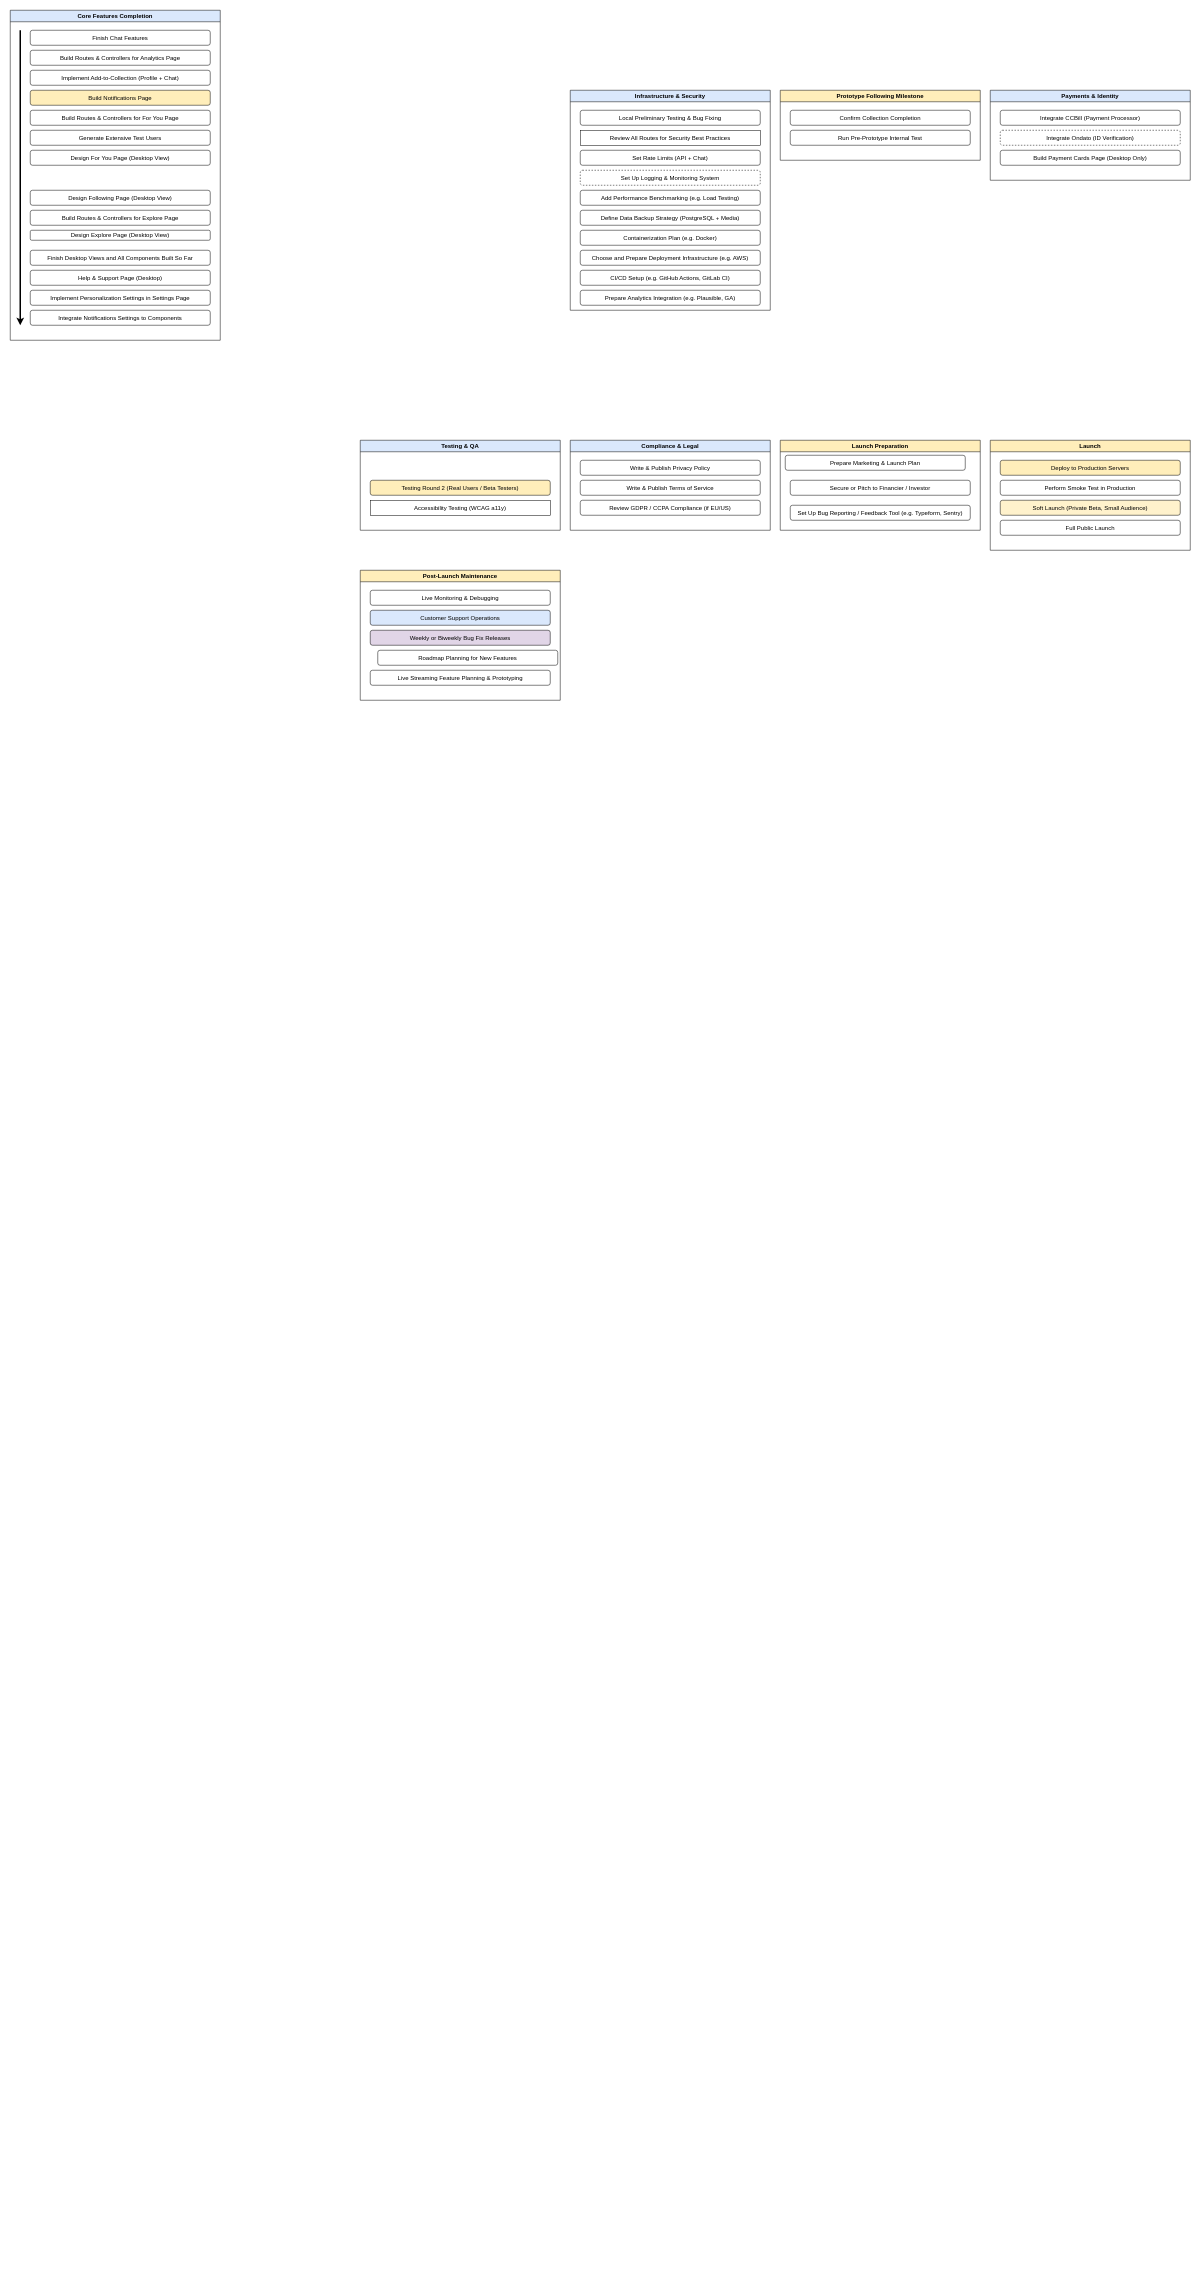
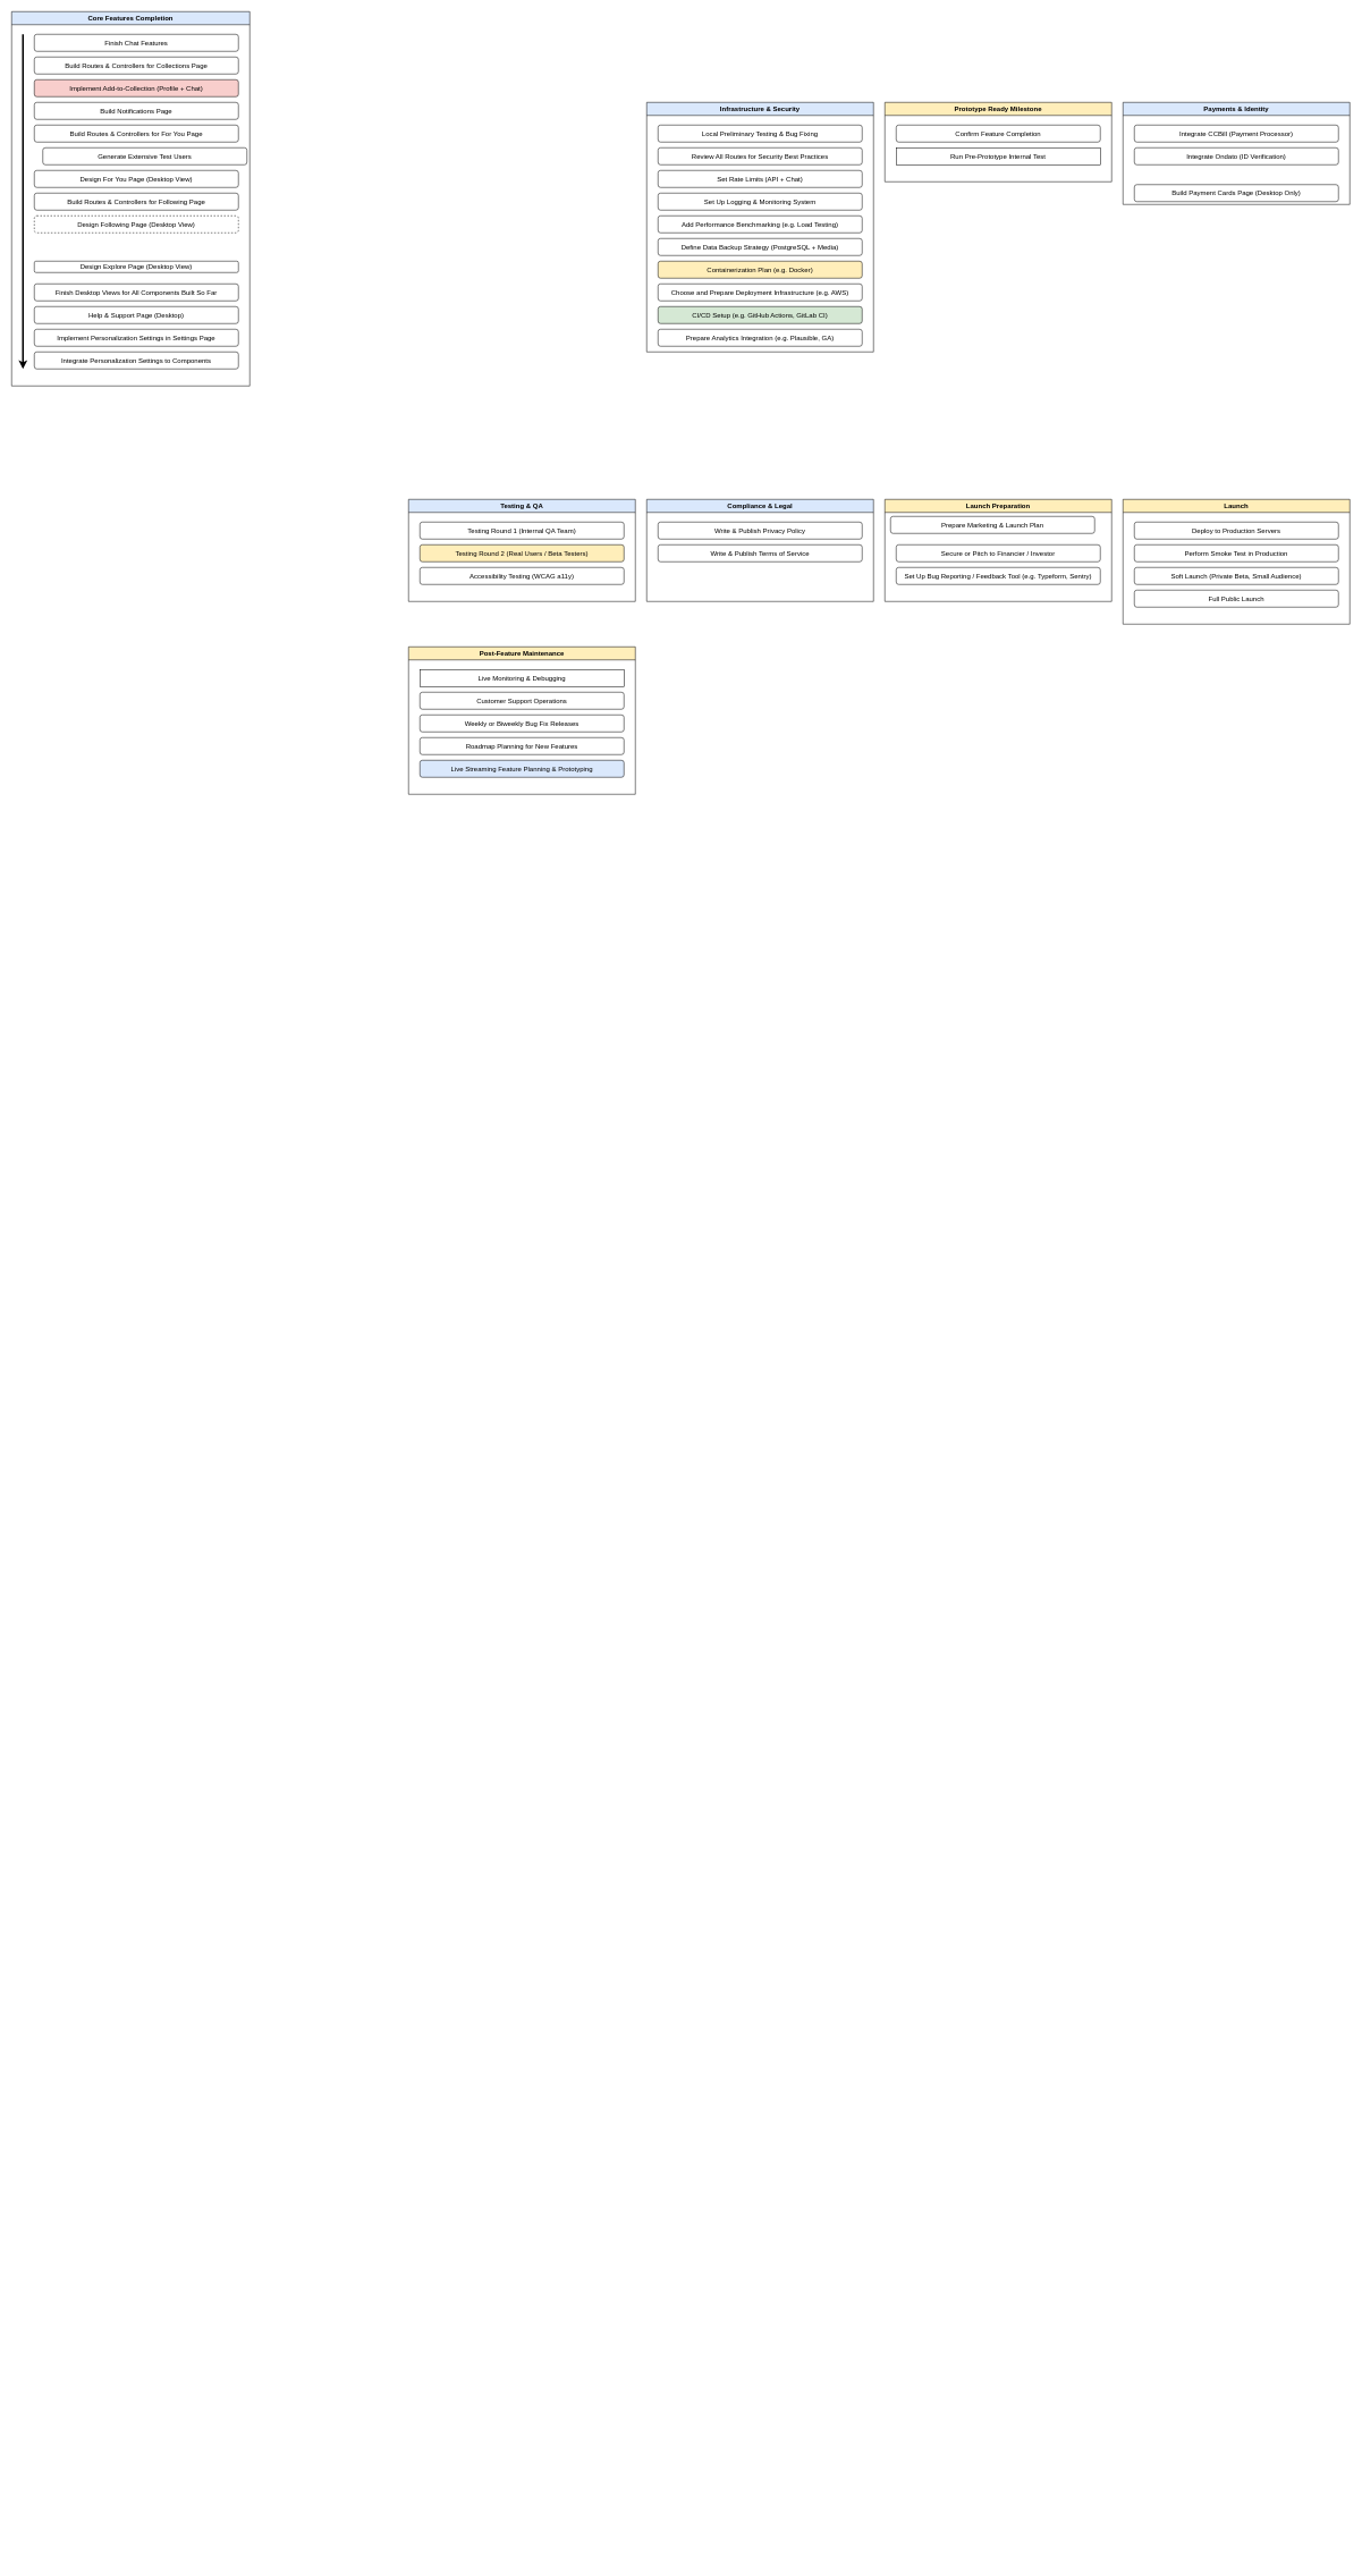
- <mxCell id="6" value="Build Routes &amp; Controllers for Analytics Page" style="rounded=1;whiteSpace=wrap;html=1;" vertex="1" parent="4"><mxGeometry x="40" y="80" width="360" height="30" as="geometry" /></mxCell>
+ <mxCell id="6" value="Build Routes &amp; Controllers for Collections Page" style="rounded=1;whiteSpace=wrap;html=1;" vertex="1" parent="4"><mxGeometry x="40" y="80" width="360" height="30" as="geometry" /></mxCell>
- <mxCell id="7" value="Implement Add-to-Collection (Profile + Chat)" style="rounded=1;whiteSpace=wrap;html=1;" vertex="1" parent="4"><mxGeometry x="40" y="120" width="360" height="30" as="geometry" /></mxCell>
+ <mxCell id="7" value="Implement Add-to-Collection (Profile + Chat)" style="rounded=1;whiteSpace=wrap;html=1;fillColor=#f8cecc;" vertex="1" parent="4"><mxGeometry x="40" y="120" width="360" height="30" as="geometry" /></mxCell>
- <mxCell id="32" value="Prototype Following Milestone" style="swimlane;fillColor=#ffeeba;" vertex="1" parent="1"><mxGeometry x="1560" y="180" width="400" height="140" as="geometry" /></mxCell>
+ <mxCell id="32" value="Prototype Ready Milestone" style="swimlane;fillColor=#ffeeba;" vertex="1" parent="1"><mxGeometry x="1560" y="180" width="400" height="140" as="geometry" /></mxCell>
- <mxCell id="8" value="Build Notifications Page" style="rounded=1;whiteSpace=wrap;html=1;fillColor=#ffeeba;" vertex="1" parent="4"><mxGeometry x="40" y="160" width="360" height="30" as="geometry" /></mxCell>
+ <mxCell id="8" value="Build Notifications Page" style="rounded=1;whiteSpace=wrap;html=1;" vertex="1" parent="4"><mxGeometry x="40" y="160" width="360" height="30" as="geometry" /></mxCell>
- <mxCell id="33" value="Confirm Collection Completion" style="rounded=1;whiteSpace=wrap;html=1;" vertex="1" parent="32"><mxGeometry x="20" y="40" width="360" height="30" as="geometry" /></mxCell>
+ <mxCell id="33" value="Confirm Feature Completion" style="rounded=1;whiteSpace=wrap;html=1;" vertex="1" parent="32"><mxGeometry x="20" y="40" width="360" height="30" as="geometry" /></mxCell>
- <mxCell id="10" value="Generate Extensive Test Users" style="rounded=1;whiteSpace=wrap;html=1;" vertex="1" parent="4"><mxGeometry x="40" y="240" width="360" height="30" as="geometry" /></mxCell>
+ <mxCell id="10" value="Generate Extensive Test Users" style="rounded=1;whiteSpace=wrap;html=1;" vertex="1" parent="4"><mxGeometry x="55" y="240" width="360" height="30" as="geometry" /></mxCell>
- <mxCell id="23" value="Review All Routes for Security Best Practices" style="whiteSpace=wrap;html=1;rounded=0;" vertex="1" parent="21"><mxGeometry x="20" y="80" width="360" height="30" as="geometry" /></mxCell>
+ <mxCell id="23" value="Review All Routes for Security Best Practices" style="rounded=1;whiteSpace=wrap;html=1;" vertex="1" parent="21"><mxGeometry x="20" y="80" width="360" height="30" as="geometry" /></mxCell>
- <mxCell id="34" value="Run Pre-Prototype Internal Test" style="rounded=1;whiteSpace=wrap;html=1;" vertex="1" parent="32"><mxGeometry x="20" y="80" width="360" height="30" as="geometry" /></mxCell>
+ <mxCell id="34" value="Run Pre-Prototype Internal Test" style="whiteSpace=wrap;html=1;rounded=0;" vertex="1" parent="32"><mxGeometry x="20" y="80" width="360" height="30" as="geometry" /></mxCell>
- <mxCell id="37" value="Integrate Ondato (ID Verification)" style="rounded=1;whiteSpace=wrap;html=1;dashed=1;" vertex="1" parent="35"><mxGeometry x="20" y="80" width="360" height="30" as="geometry" /></mxCell>
+ <mxCell id="37" value="Integrate Ondato (ID Verification)" style="rounded=1;whiteSpace=wrap;html=1;" vertex="1" parent="35"><mxGeometry x="20" y="80" width="360" height="30" as="geometry" /></mxCell>
- <mxCell id="38" value="Build Payment Cards Page (Desktop Only)" style="rounded=1;whiteSpace=wrap;html=1;" vertex="1" parent="35"><mxGeometry x="20" y="120" width="360" height="30" as="geometry" /></mxCell>
+ <mxCell id="38" value="Build Payment Cards Page (Desktop Only)" style="rounded=1;whiteSpace=wrap;html=1;" vertex="1" parent="35"><mxGeometry x="20" y="145" width="360" height="30" as="geometry" /></mxCell>
+ <mxCell id="12" value="Build Routes &amp; Controllers for Following Page" style="rounded=1;whiteSpace=wrap;html=1;" vertex="1" parent="4"><mxGeometry x="40" y="320" width="360" height="30" as="geometry" /></mxCell>
- <mxCell id="25" value="Set Up Logging &amp; Monitoring System" style="rounded=1;whiteSpace=wrap;html=1;dashed=1;" vertex="1" parent="21"><mxGeometry x="20" y="160" width="360" height="30" as="geometry" /></mxCell>
+ <mxCell id="25" value="Set Up Logging &amp; Monitoring System" style="rounded=1;whiteSpace=wrap;html=1;" vertex="1" parent="21"><mxGeometry x="20" y="160" width="360" height="30" as="geometry" /></mxCell>
- <mxCell id="13" value="Design Following Page (Desktop View)" style="rounded=1;whiteSpace=wrap;html=1;" vertex="1" parent="4"><mxGeometry x="40" y="360" width="360" height="30" as="geometry" /></mxCell>
+ <mxCell id="13" value="Design Following Page (Desktop View)" style="rounded=1;whiteSpace=wrap;html=1;dashed=1;" vertex="1" parent="4"><mxGeometry x="40" y="360" width="360" height="30" as="geometry" /></mxCell>
- <mxCell id="14" value="Build Routes &amp; Controllers for Explore Page" style="rounded=1;whiteSpace=wrap;html=1;" vertex="1" parent="4"><mxGeometry x="40" y="400" width="360" height="30" as="geometry" /></mxCell>
- <mxCell id="28" value="Containerization Plan (e.g. Docker)" style="rounded=1;whiteSpace=wrap;html=1;" vertex="1" parent="21"><mxGeometry x="20" y="280" width="360" height="30" as="geometry" /></mxCell>
+ <mxCell id="28" value="Containerization Plan (e.g. Docker)" style="rounded=1;whiteSpace=wrap;html=1;fillColor=#ffeeba;" vertex="1" parent="21"><mxGeometry x="20" y="280" width="360" height="30" as="geometry" /></mxCell>
- <mxCell id="16" value="Finish Desktop Views and All Components Built So Far" style="rounded=1;whiteSpace=wrap;html=1;" vertex="1" parent="4"><mxGeometry x="40" y="480" width="360" height="30" as="geometry" /></mxCell>
+ <mxCell id="16" value="Finish Desktop Views for All Components Built So Far" style="rounded=1;whiteSpace=wrap;html=1;" vertex="1" parent="4"><mxGeometry x="40" y="480" width="360" height="30" as="geometry" /></mxCell>
- <mxCell id="30" value="CI/CD Setup (e.g. GitHub Actions, GitLab CI)" style="rounded=1;whiteSpace=wrap;html=1;" vertex="1" parent="21"><mxGeometry x="20" y="360" width="360" height="30" as="geometry" /></mxCell>
+ <mxCell id="30" value="CI/CD Setup (e.g. GitHub Actions, GitLab CI)" style="rounded=1;whiteSpace=wrap;html=1;fillColor=#d5e8d4;" vertex="1" parent="21"><mxGeometry x="20" y="360" width="360" height="30" as="geometry" /></mxCell>
- <mxCell id="19" value="Integrate Notifications Settings to Components" style="rounded=1;whiteSpace=wrap;html=1;" vertex="1" parent="4"><mxGeometry x="40" y="600" width="360" height="30" as="geometry" /></mxCell>
+ <mxCell id="19" value="Integrate Personalization Settings to Components" style="rounded=1;whiteSpace=wrap;html=1;" vertex="1" parent="4"><mxGeometry x="40" y="600" width="360" height="30" as="geometry" /></mxCell>
+ <mxCell id="40" value="Testing Round 1 (Internal QA Team)" style="rounded=1;whiteSpace=wrap;html=1;" vertex="1" parent="39"><mxGeometry x="20" y="40" width="360" height="30" as="geometry" /></mxCell>
- <mxCell id="52" value="Deploy to Production Servers" style="rounded=1;whiteSpace=wrap;html=1;fillColor=#ffeeba;" vertex="1" parent="51"><mxGeometry x="20" y="40" width="360" height="30" as="geometry" /></mxCell>
+ <mxCell id="52" value="Deploy to Production Servers" style="rounded=1;whiteSpace=wrap;html=1;" vertex="1" parent="51"><mxGeometry x="20" y="40" width="360" height="30" as="geometry" /></mxCell>
- <mxCell id="42" value="Accessibility Testing (WCAG a11y)" style="whiteSpace=wrap;html=1;rounded=0;" vertex="1" parent="39"><mxGeometry x="20" y="120" width="360" height="30" as="geometry" /></mxCell>
+ <mxCell id="42" value="Accessibility Testing (WCAG a11y)" style="rounded=1;whiteSpace=wrap;html=1;" vertex="1" parent="39"><mxGeometry x="20" y="120" width="360" height="30" as="geometry" /></mxCell>
- <mxCell id="46" value="Review GDPR / CCPA Compliance (if EU/US)" style="rounded=1;whiteSpace=wrap;html=1;" vertex="1" parent="43"><mxGeometry x="20" y="120" width="360" height="30" as="geometry" /></mxCell>
- <mxCell id="54" value="Soft Launch (Private Beta, Small Audience)" style="rounded=1;whiteSpace=wrap;html=1;fillColor=#fff2cc;" vertex="1" parent="51"><mxGeometry x="20" y="120" width="360" height="30" as="geometry" /></mxCell>
+ <mxCell id="54" value="Soft Launch (Private Beta, Small Audience)" style="rounded=1;whiteSpace=wrap;html=1;" vertex="1" parent="51"><mxGeometry x="20" y="120" width="360" height="30" as="geometry" /></mxCell>
- <mxCell id="50" value="Set Up Bug Reporting / Feedback Tool (e.g. Typeform, Sentry)" style="rounded=1;whiteSpace=wrap;html=1;" vertex="1" parent="47"><mxGeometry x="20" y="130" width="360" height="30" as="geometry" /></mxCell>
+ <mxCell id="50" value="Set Up Bug Reporting / Feedback Tool (e.g. Typeform, Sentry)" style="rounded=1;whiteSpace=wrap;html=1;" vertex="1" parent="47"><mxGeometry x="20" y="120" width="360" height="30" as="geometry" /></mxCell>
- <mxCell id="56" value="Post-Launch Maintenance" style="swimlane;fillColor=#ffeeba;" vertex="1" parent="1"><mxGeometry x="720" y="1140" width="400" height="260" as="geometry" /></mxCell>
+ <mxCell id="56" value="Post-Feature Maintenance" style="swimlane;fillColor=#ffeeba;" vertex="1" parent="1"><mxGeometry x="720" y="1140" width="400" height="260" as="geometry" /></mxCell>
- <mxCell id="57" value="Live Monitoring &amp; Debugging" style="rounded=1;whiteSpace=wrap;html=1;" vertex="1" parent="56"><mxGeometry x="20" y="40" width="360" height="30" as="geometry" /></mxCell>
+ <mxCell id="57" value="Live Monitoring &amp; Debugging" style="whiteSpace=wrap;html=1;rounded=0;" vertex="1" parent="56"><mxGeometry x="20" y="40" width="360" height="30" as="geometry" /></mxCell>
- <mxCell id="58" value="Customer Support Operations" style="rounded=1;whiteSpace=wrap;html=1;fillColor=#dae8fc;" vertex="1" parent="56"><mxGeometry x="20" y="80" width="360" height="30" as="geometry" /></mxCell>
+ <mxCell id="58" value="Customer Support Operations" style="rounded=1;whiteSpace=wrap;html=1;" vertex="1" parent="56"><mxGeometry x="20" y="80" width="360" height="30" as="geometry" /></mxCell>
- <mxCell id="59" value="Weekly or Biweekly Bug Fix Releases" style="rounded=1;whiteSpace=wrap;html=1;fillColor=#e1d5e7;" vertex="1" parent="56"><mxGeometry x="20" y="120" width="360" height="30" as="geometry" /></mxCell>
+ <mxCell id="59" value="Weekly or Biweekly Bug Fix Releases" style="rounded=1;whiteSpace=wrap;html=1;" vertex="1" parent="56"><mxGeometry x="20" y="120" width="360" height="30" as="geometry" /></mxCell>
- <mxCell id="60" value="Roadmap Planning for New Features" style="rounded=1;whiteSpace=wrap;html=1;" vertex="1" parent="56"><mxGeometry x="35" y="160" width="360" height="30" as="geometry" /></mxCell>
+ <mxCell id="60" value="Roadmap Planning for New Features" style="rounded=1;whiteSpace=wrap;html=1;" vertex="1" parent="56"><mxGeometry x="20" y="160" width="360" height="30" as="geometry" /></mxCell>
- <mxCell id="61" value="Live Streaming Feature Planning &amp; Prototyping" style="rounded=1;whiteSpace=wrap;html=1;" vertex="1" parent="56"><mxGeometry x="20" y="200" width="360" height="30" as="geometry" /></mxCell>
+ <mxCell id="61" value="Live Streaming Feature Planning &amp; Prototyping" style="rounded=1;whiteSpace=wrap;html=1;fillColor=#dae8fc;" vertex="1" parent="56"><mxGeometry x="20" y="200" width="360" height="30" as="geometry" /></mxCell>
